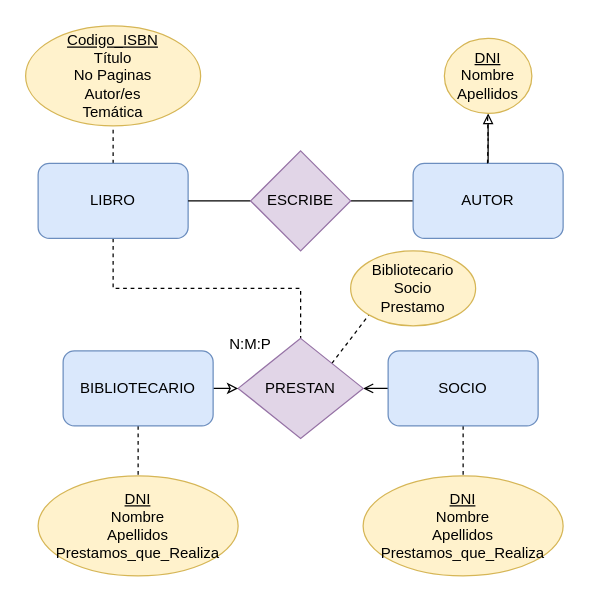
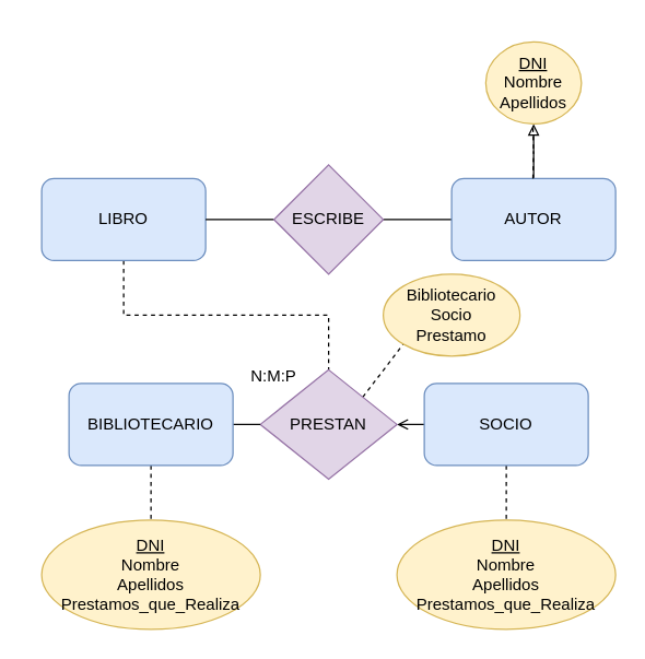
- <mxCell id="18" value="&lt;u&gt;Codigo_ISBN&lt;/u&gt;&lt;br&gt;Título&lt;br&gt;No Paginas&lt;br&gt;Autor/es&lt;br&gt;Temática" style="ellipse;whiteSpace=wrap;html=1;rounded=1;fillColor=#fff2cc;strokeColor=#d6b656;" parent="1" vertex="1"><mxGeometry x="20" y="20" width="140" height="80" as="geometry" /></mxCell>
- <mxCell id="5" style="edgeStyle=orthogonalEdgeStyle;rounded=0;orthogonalLoop=1;jettySize=auto;html=1;exitX=0.5;exitY=0;exitDx=0;exitDy=0;entryX=0.5;entryY=1;entryDx=0;entryDy=0;endArrow=none;endFill=0;dashed=1;" parent="1" source="7" target="18" edge="1"><mxGeometry relative="1" as="geometry" /></mxCell>
- <mxCell id="15" style="edgeStyle=orthogonalEdgeStyle;rounded=0;orthogonalLoop=1;jettySize=auto;html=1;exitX=1;exitY=0.5;exitDx=0;exitDy=0;entryX=0;entryY=0.5;entryDx=0;entryDy=0;endArrow=classic;endFill=0;" parent="1" source="17" target="14" edge="1"><mxGeometry relative="1" as="geometry" /></mxCell>
+ <mxCell id="15" style="edgeStyle=orthogonalEdgeStyle;rounded=0;orthogonalLoop=1;jettySize=auto;html=1;exitX=1;exitY=0.5;exitDx=0;exitDy=0;entryX=0;entryY=0.5;entryDx=0;entryDy=0;endArrow=none;endFill=0;" parent="1" source="17" target="14" edge="1"><mxGeometry relative="1" as="geometry" /></mxCell>
